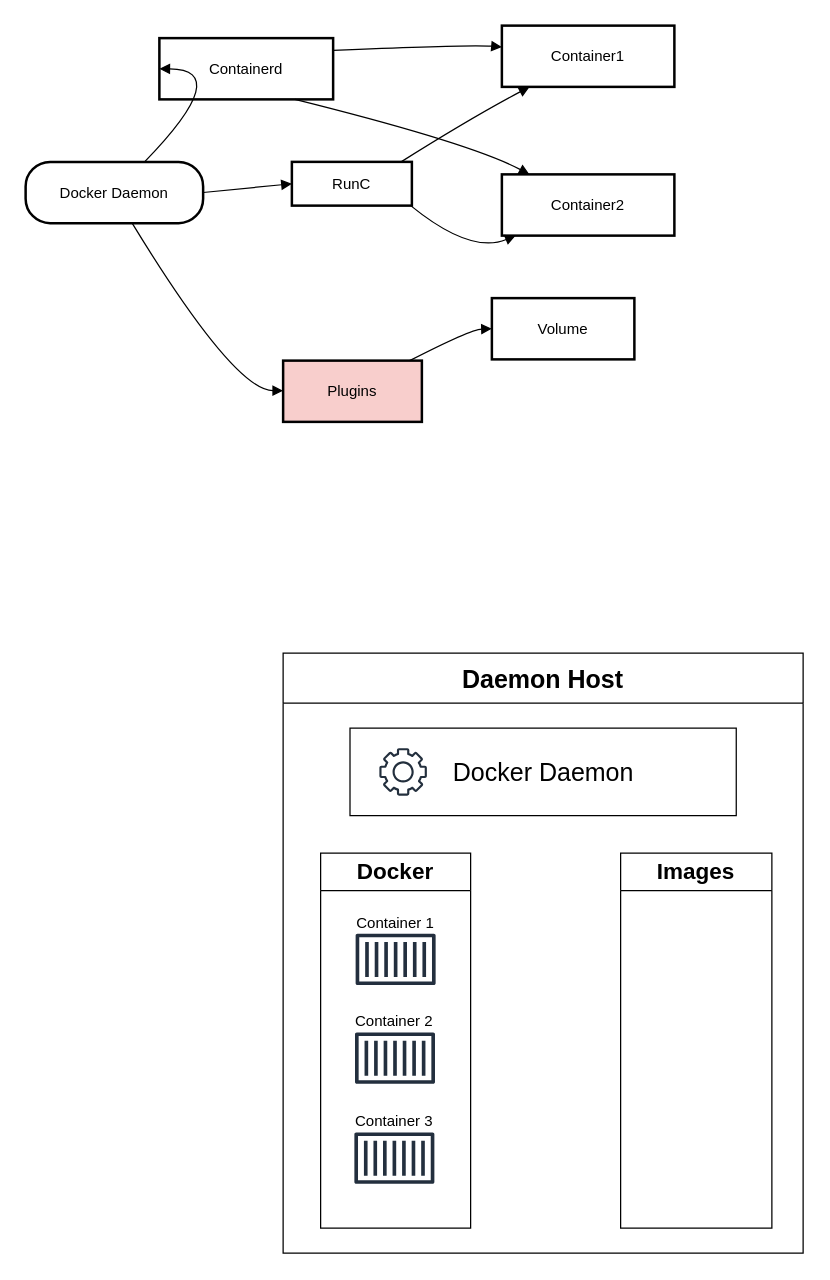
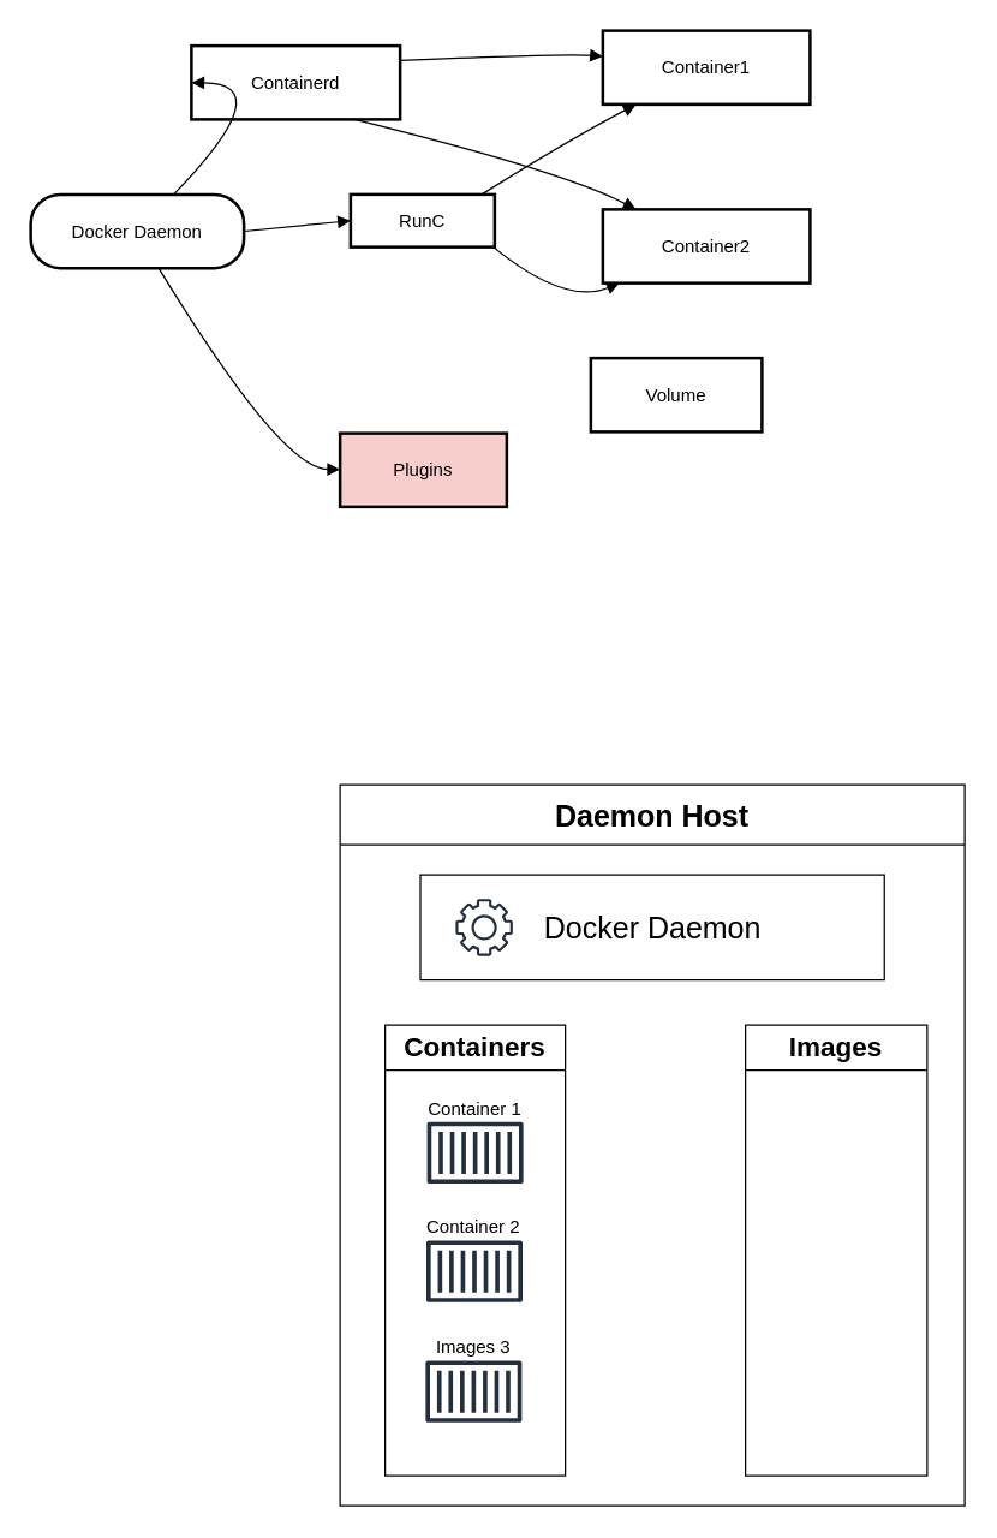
- <mxCell id="16" value="" style="curved=1;startArrow=none;endArrow=block;exitX=0.92;exitY=-0.01;entryX=0;entryY=0.5;" parent="1" source="5" target="8" edge="1"><mxGeometry relative="1" as="geometry"><Array as="points"><mxPoint x="376" y="263" /></Array></mxGeometry></mxCell>
- <mxCell id="18" value="&lt;font style=&quot;font-size: 18px;&quot;&gt;Docker&lt;/font&gt;" style="swimlane;whiteSpace=wrap;html=1;startSize=30;" vertex="1" parent="17"><mxGeometry x="30" y="160" width="120" height="300" as="geometry" /></mxCell>
+ <mxCell id="18" value="&lt;font style=&quot;font-size: 18px;&quot;&gt;Containers&lt;/font&gt;" style="swimlane;whiteSpace=wrap;html=1;startSize=30;" vertex="1" parent="17"><mxGeometry x="30" y="160" width="120" height="300" as="geometry" /></mxCell>
- <mxCell id="24" value="Container 3" style="text;html=1;align=center;verticalAlign=middle;whiteSpace=wrap;rounded=0;" vertex="1" parent="18"><mxGeometry x="23.5" y="200" width="70" height="30" as="geometry" /></mxCell>
+ <mxCell id="24" value="Images 3" style="text;html=1;align=center;verticalAlign=middle;whiteSpace=wrap;rounded=0;" vertex="1" parent="18"><mxGeometry x="23.5" y="200" width="70" height="30" as="geometry" /></mxCell>
